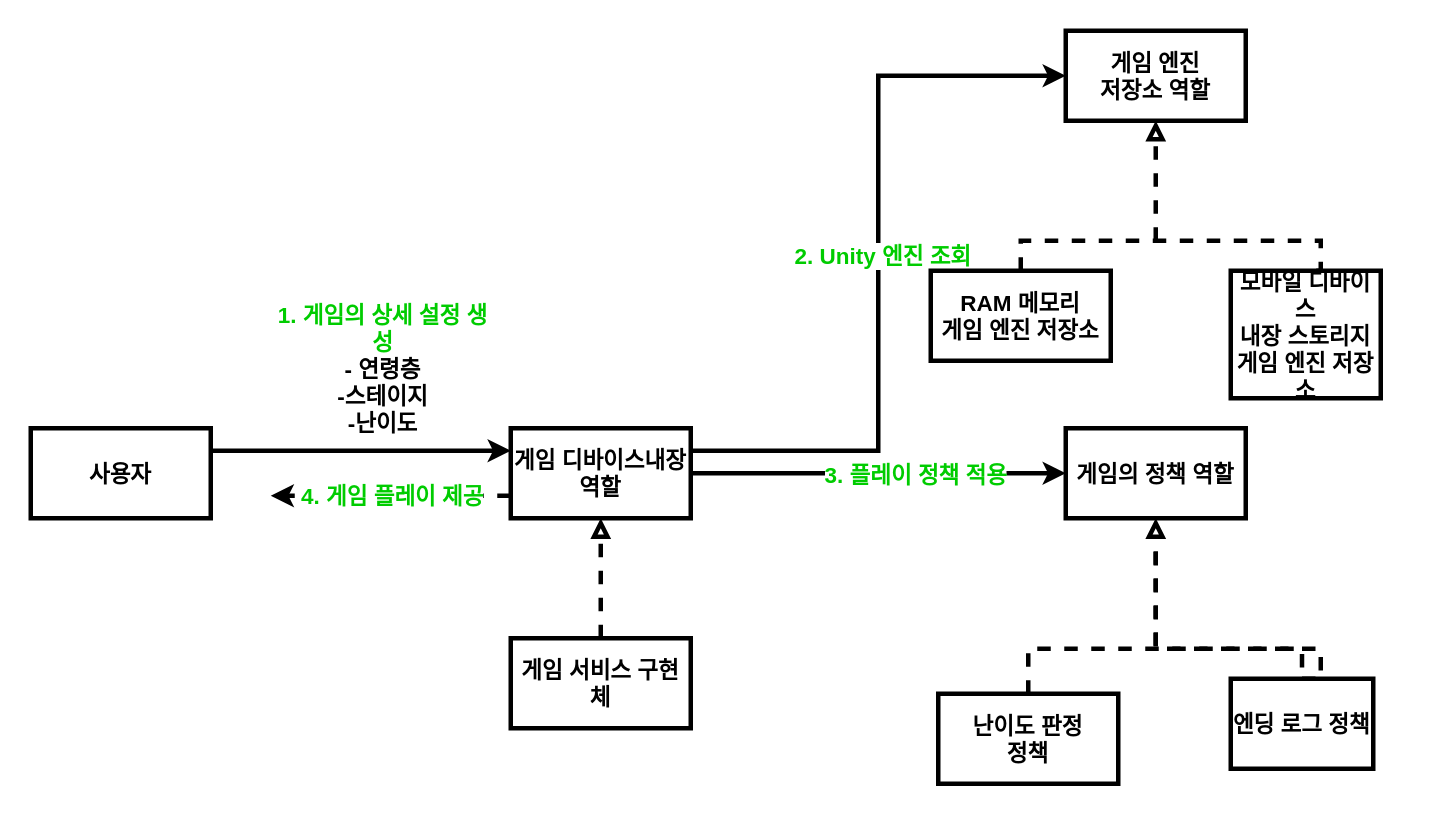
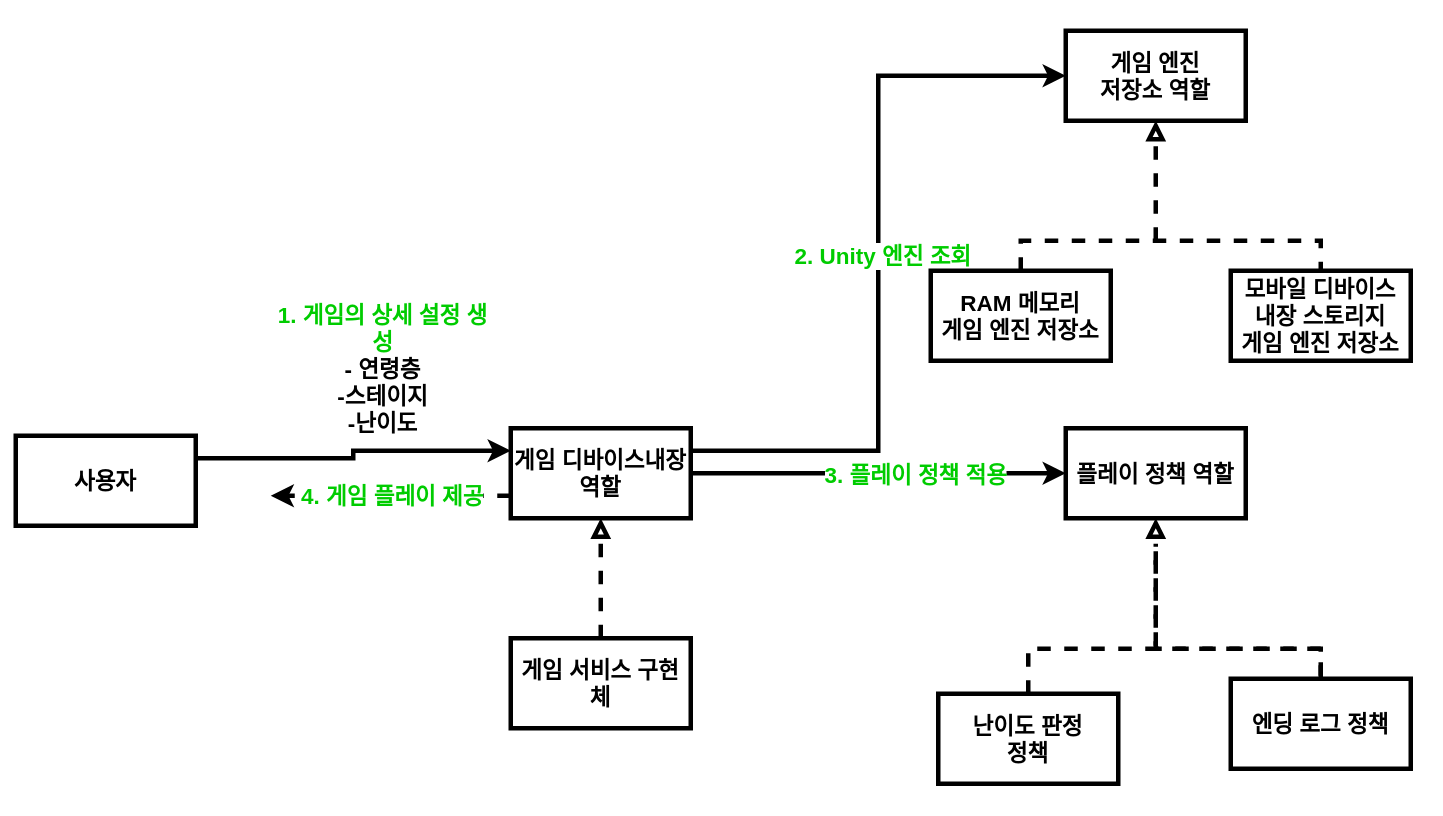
- <mxCell id="17" value="모바일 디바이스&lt;br style=&quot;font-size: 15px;&quot;&gt;내장 스토리지&lt;br style=&quot;font-size: 15px;&quot;&gt;게임 엔진 저장소" style="rounded=0;whiteSpace=wrap;html=1;strokeColor=default;strokeWidth=3;fontFamily=Helvetica;fontSize=15;fontColor=default;fillColor=none;fontStyle=1" parent="1" vertex="1"><mxGeometry x="820" y="180" width="100" height="85" as="geometry" /></mxCell>
+ <mxCell id="17" value="모바일 디바이스&lt;br style=&quot;font-size: 15px;&quot;&gt;내장 스토리지&lt;br style=&quot;font-size: 15px;&quot;&gt;게임 엔진 저장소" style="rounded=0;whiteSpace=wrap;html=1;strokeColor=default;strokeWidth=3;fontFamily=Helvetica;fontSize=15;fontColor=default;fillColor=none;fontStyle=1" parent="1" vertex="1"><mxGeometry x="820" y="180" width="120" height="60" as="geometry" /></mxCell>
- <mxCell id="3" value="사용자" style="rounded=0;whiteSpace=wrap;html=1;strokeColor=default;strokeWidth=3;fontFamily=Helvetica;fontSize=15;fontColor=default;fillColor=none;fontStyle=1" parent="1" vertex="1"><mxGeometry x="20" y="285" width="120" height="60" as="geometry" /></mxCell>
+ <mxCell id="3" value="사용자" style="rounded=0;whiteSpace=wrap;html=1;strokeColor=default;strokeWidth=3;fontFamily=Helvetica;fontSize=15;fontColor=default;fillColor=none;fontStyle=1" parent="1" vertex="1"><mxGeometry x="10" y="290" width="120" height="60" as="geometry" /></mxCell>
- <mxCell id="19" value="게임의 정책 역할" style="rounded=0;whiteSpace=wrap;html=1;strokeColor=default;strokeWidth=3;fontFamily=Helvetica;fontSize=15;fontColor=default;fillColor=none;fontStyle=1" parent="1" vertex="1"><mxGeometry x="710" y="285" width="120" height="60" as="geometry" /></mxCell>
+ <mxCell id="19" value="플레이 정책 역할" style="rounded=0;whiteSpace=wrap;html=1;strokeColor=default;strokeWidth=3;fontFamily=Helvetica;fontSize=15;fontColor=default;fillColor=none;fontStyle=1" parent="1" vertex="1"><mxGeometry x="710" y="285" width="120" height="60" as="geometry" /></mxCell>
- <mxCell id="24" value="엔딩 로그 정책" style="rounded=0;whiteSpace=wrap;html=1;strokeColor=default;strokeWidth=3;fontFamily=Helvetica;fontSize=15;fontColor=default;fillColor=none;fontStyle=1" parent="1" vertex="1"><mxGeometry x="820" y="452" width="95" height="60" as="geometry" /></mxCell>
+ <mxCell id="24" value="엔딩 로그 정책" style="rounded=0;whiteSpace=wrap;html=1;strokeColor=default;strokeWidth=3;fontFamily=Helvetica;fontSize=15;fontColor=default;fillColor=none;fontStyle=1" parent="1" vertex="1"><mxGeometry x="820" y="452" width="120" height="60" as="geometry" /></mxCell>
